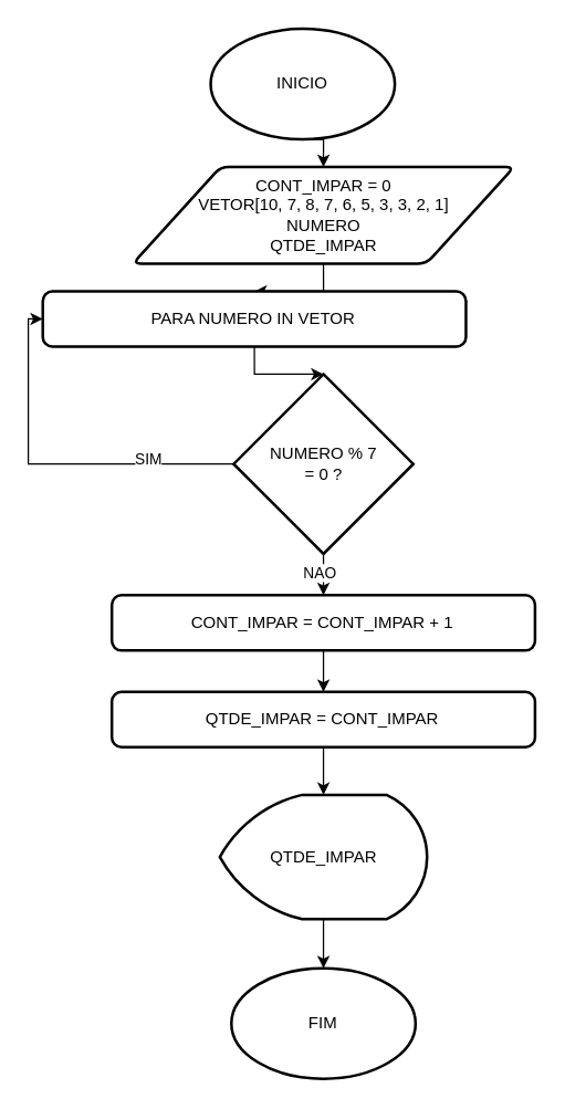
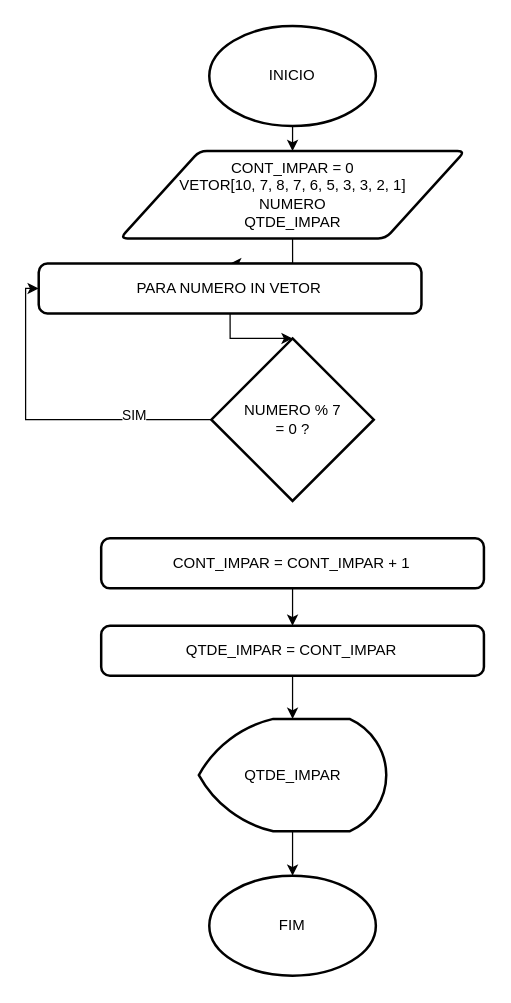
- <mxCell id="3" value="INICIO" style="strokeWidth=2;html=1;shape=mxgraph.flowchart.start_1;whiteSpace=wrap;" vertex="1" parent="1"><mxGeometry x="152" y="20" width="133.33" height="80" as="geometry" /></mxCell>
+ <mxCell id="3" value="INICIO" style="strokeWidth=2;html=1;shape=mxgraph.flowchart.start_1;whiteSpace=wrap;" vertex="1" parent="1"><mxGeometry x="167" y="20" width="133.33" height="80" as="geometry" /></mxCell>
- <mxCell id="7" style="edgeStyle=orthogonalEdgeStyle;rounded=0;orthogonalLoop=1;jettySize=auto;html=1;exitX=0.5;exitY=1;exitDx=0;exitDy=0;exitPerimeter=0;entryX=0.5;entryY=0;entryDx=0;entryDy=0;" edge="1" parent="1" source="11" target="13"><mxGeometry relative="1" as="geometry" /></mxCell>
- <mxCell id="8" value="NAO" style="edgeLabel;html=1;align=center;verticalAlign=middle;resizable=0;points=[];" vertex="1" connectable="0" parent="7"><mxGeometry x="-0.133" y="-3" relative="1" as="geometry"><mxPoint as="offset" /></mxGeometry></mxCell>
